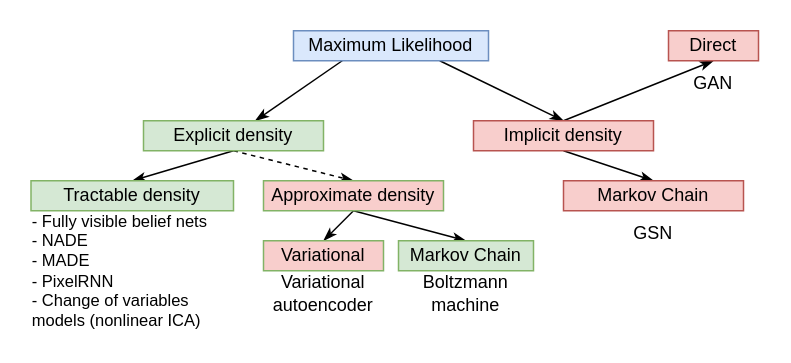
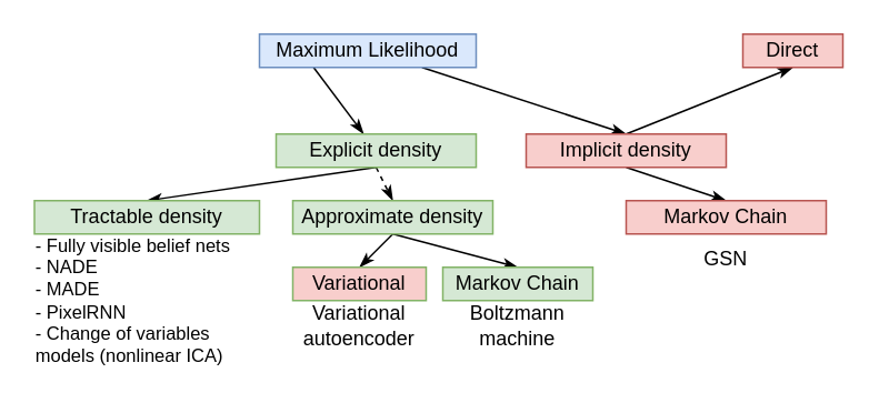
- <mxCell id="4" value="Maximum Likelihood" style="rounded=0;whiteSpace=wrap;html=1;fillColor=#dae8fc;strokeColor=#6c8ebf;" parent="1" vertex="1"><mxGeometry x="195" y="20" width="130" height="20" as="geometry" /></mxCell>
+ <mxCell id="4" value="Maximum Likelihood" style="rounded=0;whiteSpace=wrap;html=1;fillColor=#dae8fc;strokeColor=#6c8ebf;" parent="1" vertex="1"><mxGeometry x="155" y="20" width="130" height="20" as="geometry" /></mxCell>
- <mxCell id="23" value="GAN" style="text;html=1;strokeColor=none;fillColor=none;align=center;verticalAlign=middle;whiteSpace=wrap;rounded=0;" parent="1" vertex="1"><mxGeometry x="445" y="40" width="60" height="30" as="geometry" /></mxCell>
- <mxCell id="7" value="Explicit density" style="rounded=0;whiteSpace=wrap;html=1;fillColor=#d5e8d4;strokeColor=#82b366;" parent="1" vertex="1"><mxGeometry x="95" y="80" width="120" height="20" as="geometry" /></mxCell>
+ <mxCell id="7" value="Explicit density" style="rounded=0;whiteSpace=wrap;html=1;fillColor=#d5e8d4;strokeColor=#82b366;" parent="1" vertex="1"><mxGeometry x="165" y="80" width="120" height="20" as="geometry" /></mxCell>
- <mxCell id="16" value="Approximate density" style="rounded=0;whiteSpace=wrap;html=1;fillColor=#f8cecc;strokeColor=#82b366;" parent="1" vertex="1"><mxGeometry x="175" y="120" width="120" height="20" as="geometry" /></mxCell>
+ <mxCell id="16" value="Approximate density" style="rounded=0;whiteSpace=wrap;html=1;fillColor=#d5e8d4;strokeColor=#82b366;" parent="1" vertex="1"><mxGeometry x="175" y="120" width="120" height="20" as="geometry" /></mxCell>
